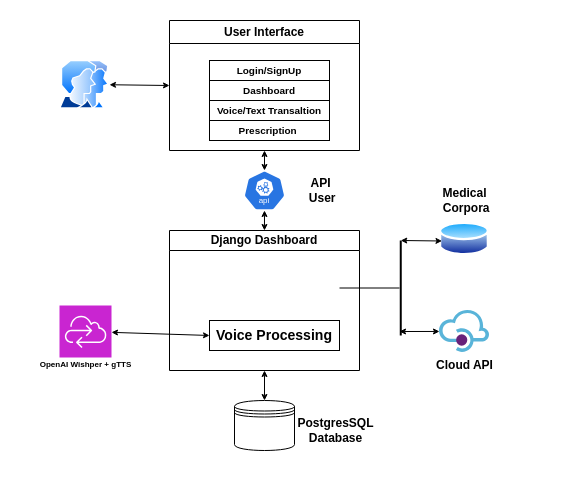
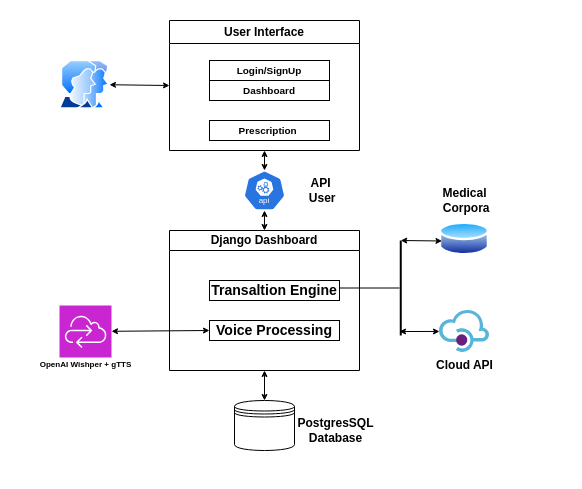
- <mxCell id="12" value="&lt;h5 style=&quot;text-wrap-mode: nowrap;&quot;&gt;Voice/Text Transaltion&lt;/h5&gt;" style="whiteSpace=wrap;html=1;" vertex="1" parent="8"><mxGeometry x="40" y="80" width="120" height="20" as="geometry" /></mxCell>
+ <mxCell id="4" value="&lt;h3 style=&quot;text-wrap-mode: nowrap;&quot;&gt;Transaltion Engine&lt;/h3&gt;" style="whiteSpace=wrap;html=1;" vertex="1" parent="3"><mxGeometry x="40" y="50" width="130" height="20" as="geometry" /></mxCell>
- <mxCell id="5" value="&lt;h3 style=&quot;text-wrap-mode: nowrap;&quot;&gt;Voice Processing&lt;/h3&gt;" style="whiteSpace=wrap;html=1;" vertex="1" parent="3"><mxGeometry x="40" y="90" width="130" height="30" as="geometry" /></mxCell>
+ <mxCell id="5" value="&lt;h3 style=&quot;text-wrap-mode: nowrap;&quot;&gt;Voice Processing&lt;/h3&gt;" style="whiteSpace=wrap;html=1;" vertex="1" parent="3"><mxGeometry x="40" y="90" width="130" height="20" as="geometry" /></mxCell>
